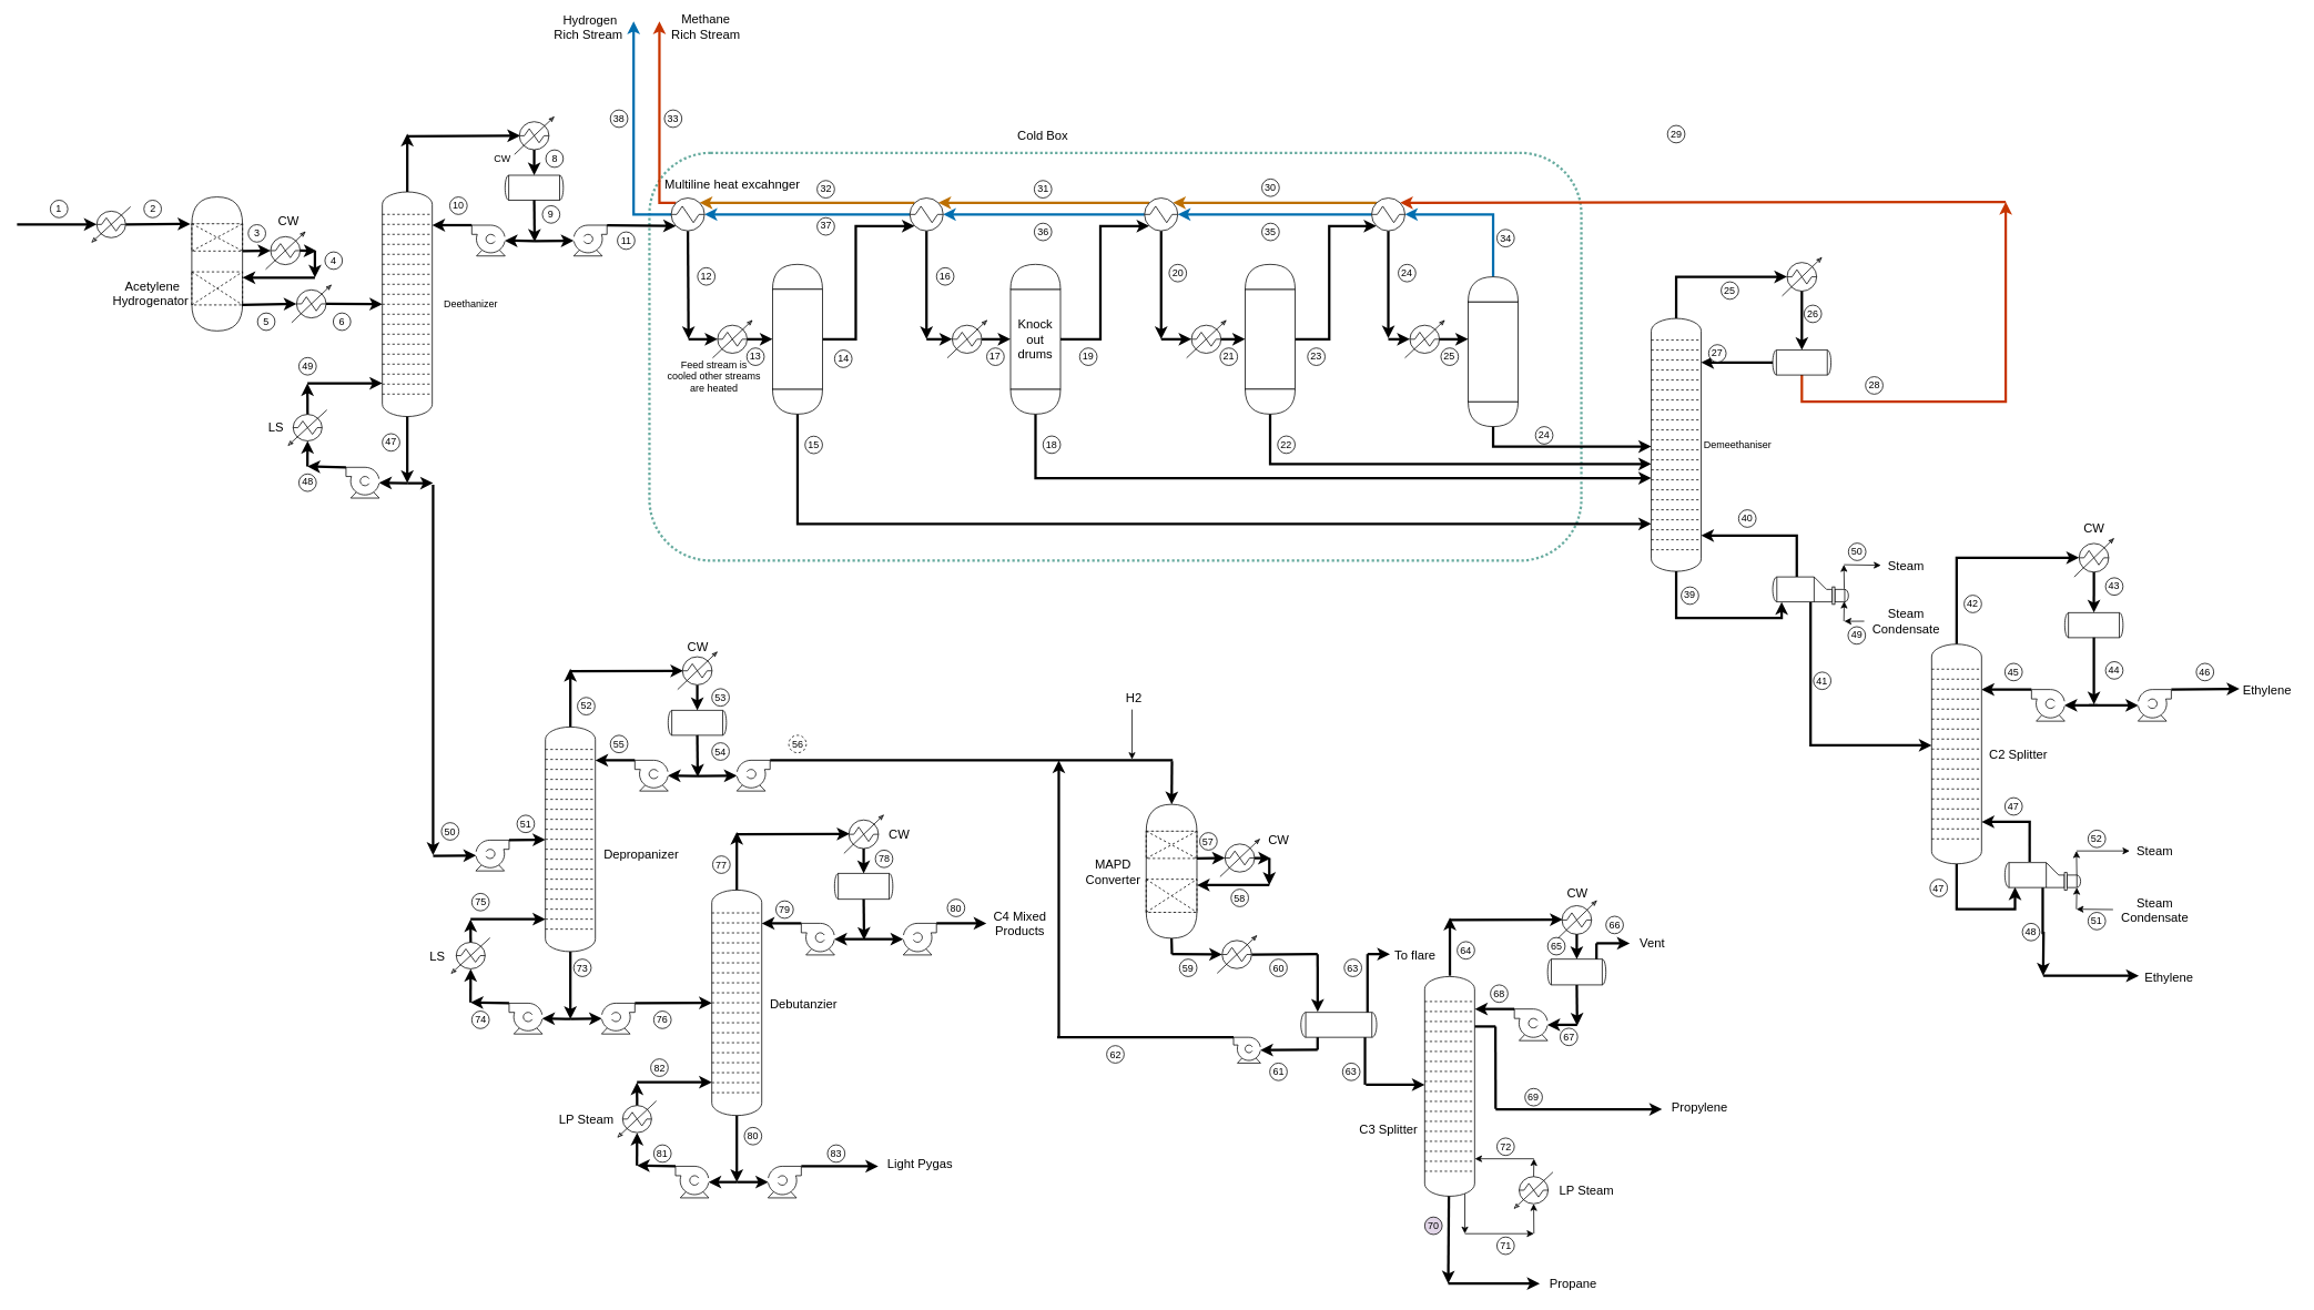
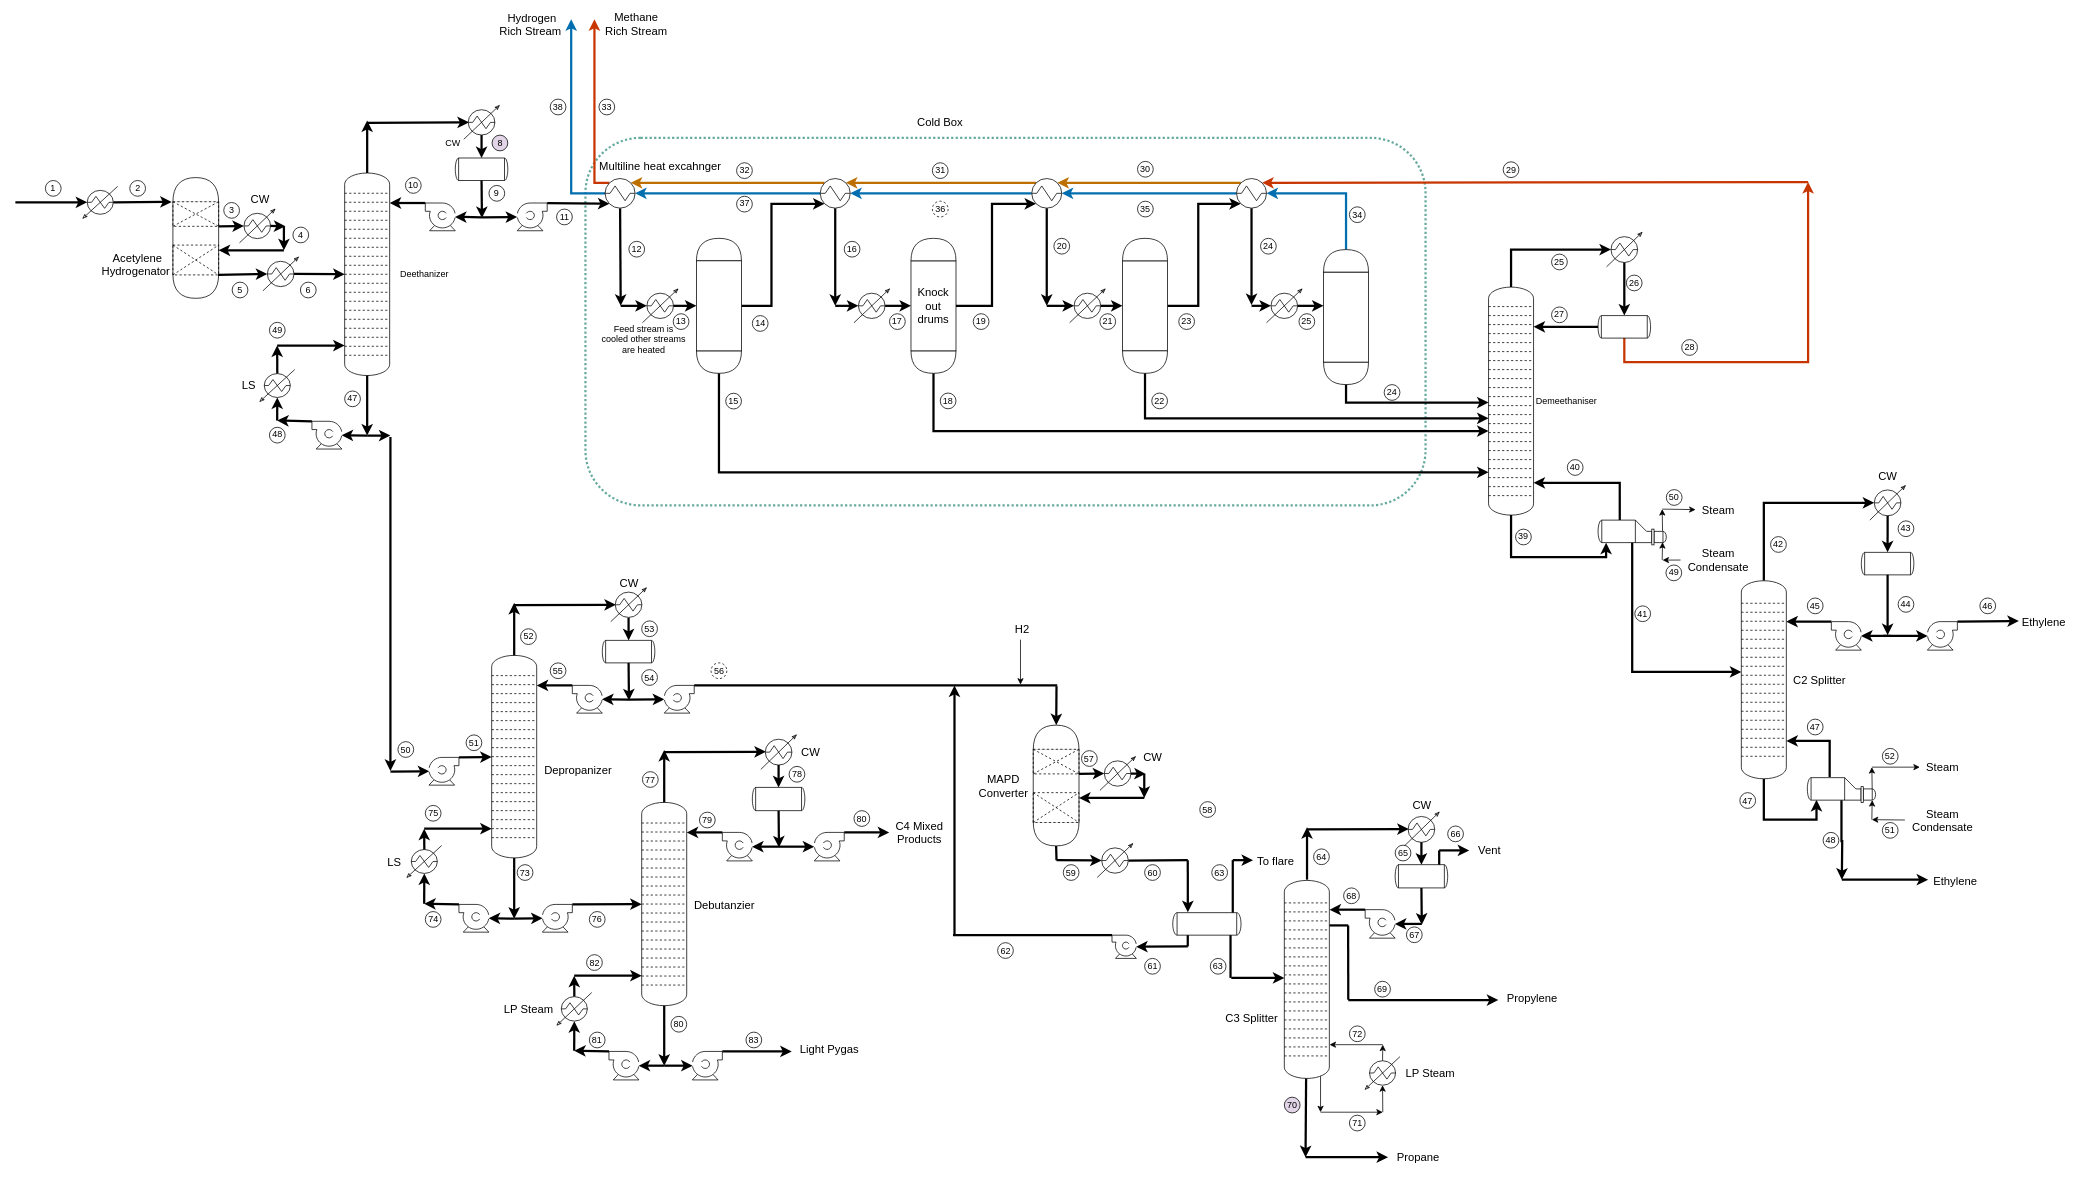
- <mxCell id="302" value="29" style="ellipse;whiteSpace=wrap;html=1;aspect=fixed;" vertex="1" parent="1"><mxGeometry x="2003.5" y="150" width="21" height="21" as="geometry" /></mxCell>
+ <mxCell id="302" value="29" style="ellipse;whiteSpace=wrap;html=1;aspect=fixed;" vertex="1" parent="1"><mxGeometry x="2003.5" y="215" width="21" height="21" as="geometry" /></mxCell>
- <mxCell id="280" value="8" style="ellipse;whiteSpace=wrap;html=1;aspect=fixed;" vertex="1" parent="1"><mxGeometry x="655.5" y="179.41" width="21" height="21" as="geometry" /></mxCell>
+ <mxCell id="280" value="8" style="ellipse;whiteSpace=wrap;html=1;aspect=fixed;fillColor=#e1d5e7;" vertex="1" parent="1"><mxGeometry x="655.5" y="179.41" width="21" height="21" as="geometry" /></mxCell>
- <mxCell id="309" value="36" style="ellipse;whiteSpace=wrap;html=1;aspect=fixed;" vertex="1" parent="1"><mxGeometry x="1242.5" y="267.5" width="21" height="21" as="geometry" /></mxCell>
+ <mxCell id="309" value="36" style="ellipse;whiteSpace=wrap;html=1;aspect=fixed;dashed=1;" vertex="1" parent="1"><mxGeometry x="1242.5" y="267.5" width="21" height="21" as="geometry" /></mxCell>
- <mxCell id="299" value="27" style="ellipse;whiteSpace=wrap;html=1;aspect=fixed;" vertex="1" parent="1"><mxGeometry x="2053" y="413.5" width="21" height="21" as="geometry" /></mxCell>
+ <mxCell id="299" value="27" style="ellipse;whiteSpace=wrap;html=1;aspect=fixed;" vertex="1" parent="1"><mxGeometry x="2068" y="408.5" width="21" height="21" as="geometry" /></mxCell>
- <mxCell id="340" value="58" style="ellipse;whiteSpace=wrap;html=1;aspect=fixed;" vertex="1" parent="1"><mxGeometry x="1479" y="1068" width="21" height="21" as="geometry" /></mxCell>
+ <mxCell id="340" value="58" style="ellipse;whiteSpace=wrap;html=1;aspect=fixed;" vertex="1" parent="1"><mxGeometry x="1599" y="1068" width="21" height="21" as="geometry" /></mxCell>
